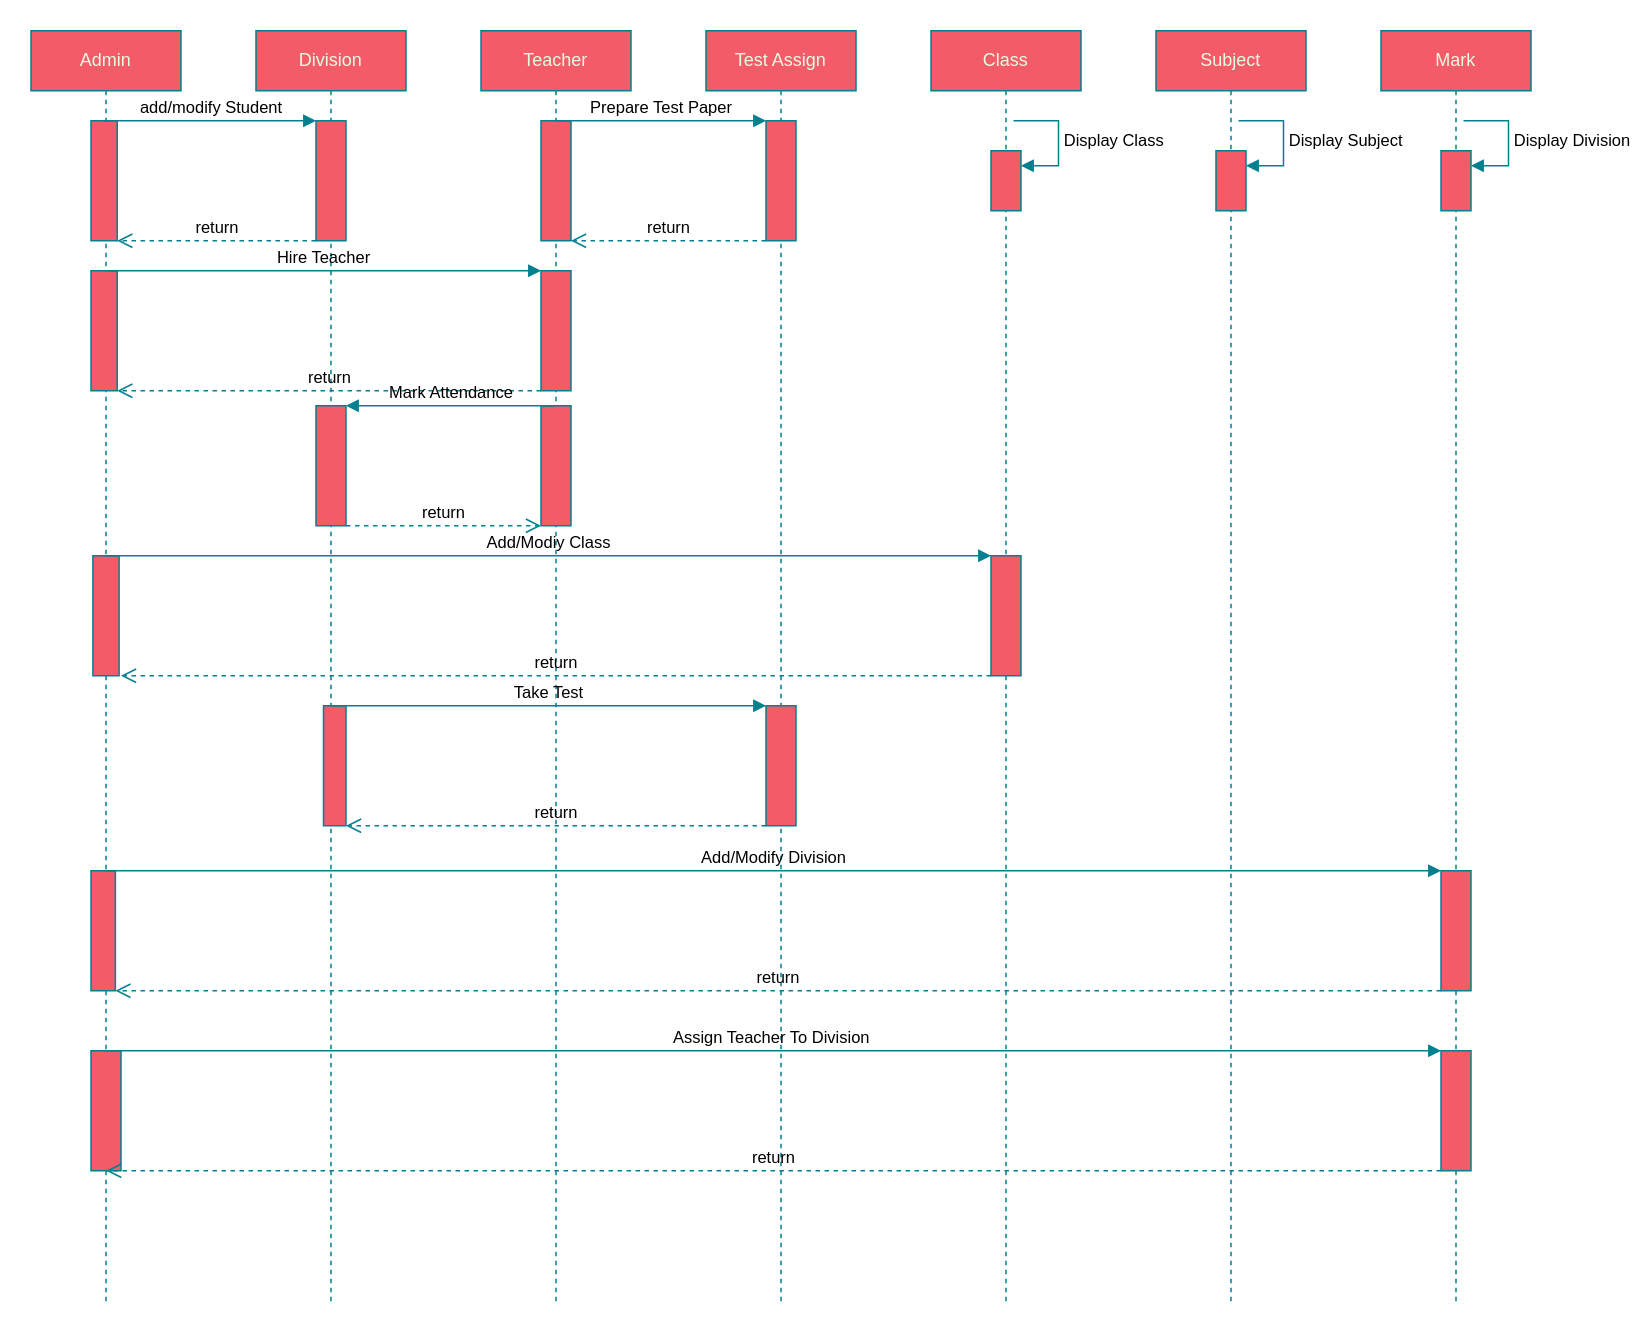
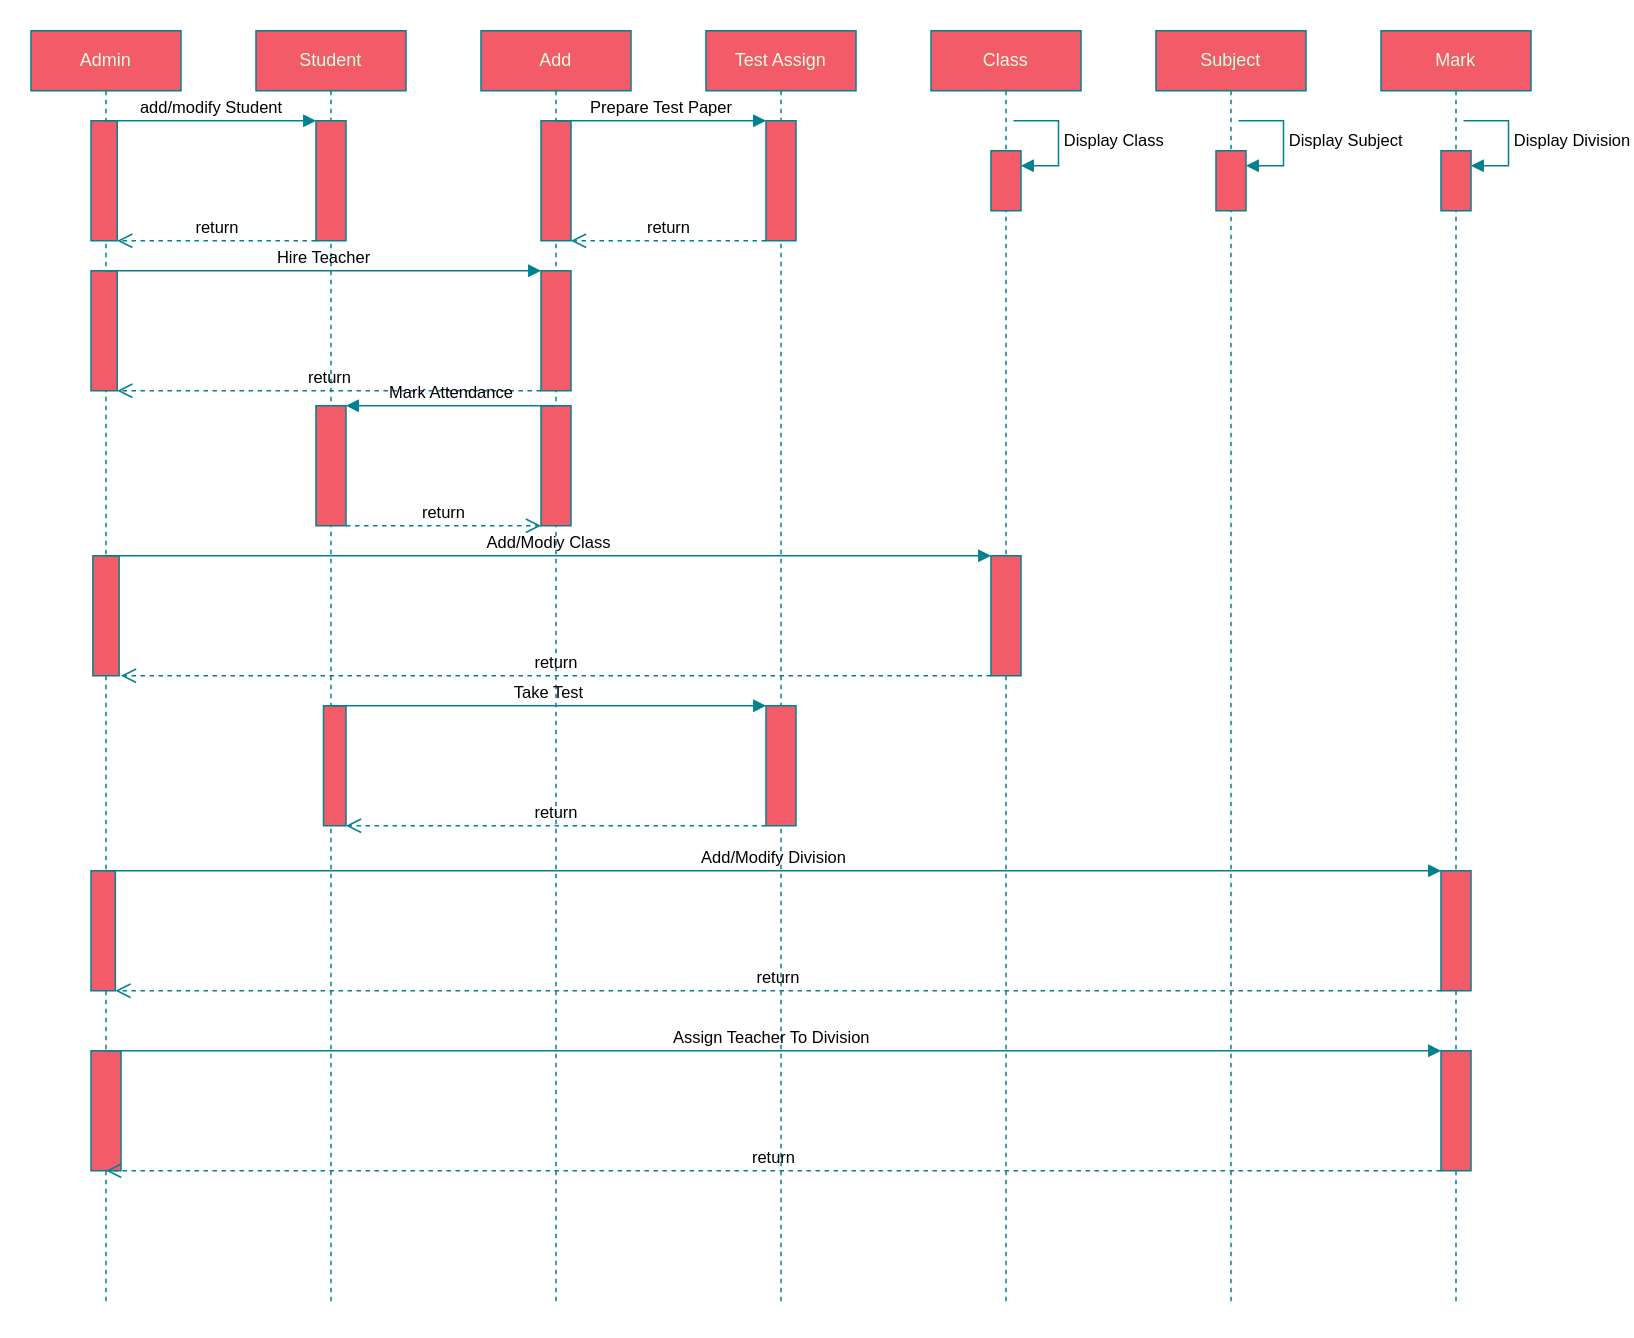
- <mxCell id="8" value="Division" style="shape=umlLifeline;perimeter=lifelinePerimeter;whiteSpace=wrap;html=1;container=1;dropTarget=0;collapsible=0;recursiveResize=0;outlineConnect=0;portConstraint=eastwest;newEdgeStyle={&quot;curved&quot;:0,&quot;rounded&quot;:0};labelBackgroundColor=none;fillColor=#F45B69;strokeColor=#028090;fontColor=#E4FDE1;" parent="1" vertex="1"><mxGeometry x="170" y="20" width="100" height="850" as="geometry" /></mxCell>
+ <mxCell id="8" value="Student" style="shape=umlLifeline;perimeter=lifelinePerimeter;whiteSpace=wrap;html=1;container=1;dropTarget=0;collapsible=0;recursiveResize=0;outlineConnect=0;portConstraint=eastwest;newEdgeStyle={&quot;curved&quot;:0,&quot;rounded&quot;:0};labelBackgroundColor=none;fillColor=#F45B69;strokeColor=#028090;fontColor=#E4FDE1;" parent="1" vertex="1"><mxGeometry x="170" y="20" width="100" height="850" as="geometry" /></mxCell>
- <mxCell id="12" value="Teacher" style="shape=umlLifeline;perimeter=lifelinePerimeter;whiteSpace=wrap;html=1;container=1;dropTarget=0;collapsible=0;recursiveResize=0;outlineConnect=0;portConstraint=eastwest;newEdgeStyle={&quot;curved&quot;:0,&quot;rounded&quot;:0};labelBackgroundColor=none;fillColor=#F45B69;strokeColor=#028090;fontColor=#E4FDE1;" parent="1" vertex="1"><mxGeometry x="320" y="20" width="100" height="850" as="geometry" /></mxCell>
+ <mxCell id="12" value="Add" style="shape=umlLifeline;perimeter=lifelinePerimeter;whiteSpace=wrap;html=1;container=1;dropTarget=0;collapsible=0;recursiveResize=0;outlineConnect=0;portConstraint=eastwest;newEdgeStyle={&quot;curved&quot;:0,&quot;rounded&quot;:0};labelBackgroundColor=none;fillColor=#F45B69;strokeColor=#028090;fontColor=#E4FDE1;" parent="1" vertex="1"><mxGeometry x="320" y="20" width="100" height="850" as="geometry" /></mxCell>
